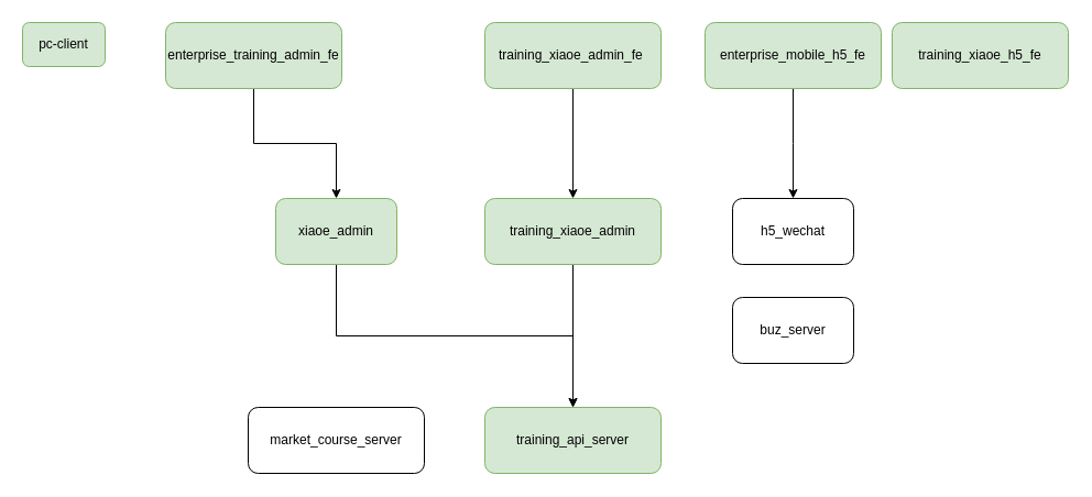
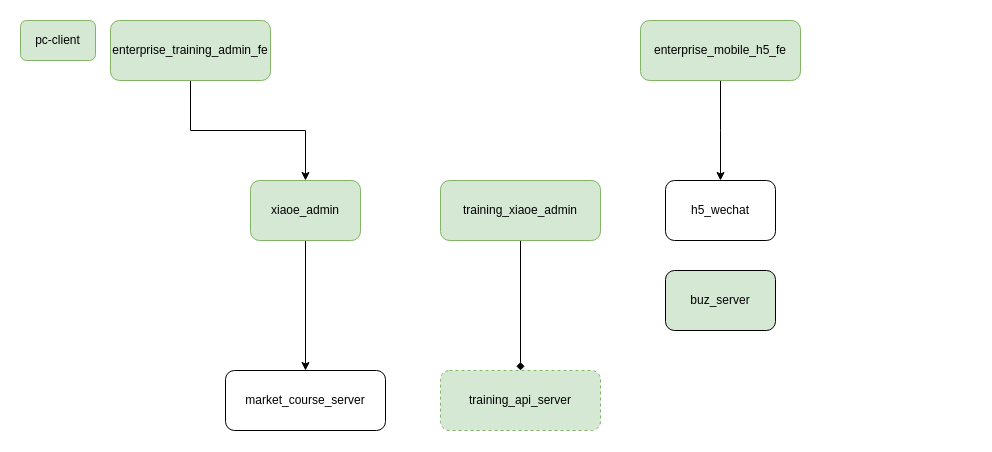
- <mxCell id="4" value="enterprise_training_admin_fe" style="rounded=1;whiteSpace=wrap;html=1;fillColor=#d5e8d4;strokeColor=#82b366;" vertex="1" parent="1"><mxGeometry x="150" y="20" width="160" height="60" as="geometry" /></mxCell>
+ <mxCell id="4" value="enterprise_training_admin_fe" style="rounded=1;whiteSpace=wrap;html=1;fillColor=#d5e8d4;strokeColor=#82b366;" vertex="1" parent="1"><mxGeometry x="110" y="20" width="160" height="60" as="geometry" /></mxCell>
- <mxCell id="6" value="training_xiaoe_admin_fe&amp;nbsp;" style="rounded=1;whiteSpace=wrap;html=1;fillColor=#d5e8d4;strokeColor=#82b366;" vertex="1" parent="1"><mxGeometry x="440" y="20" width="160" height="60" as="geometry" /></mxCell>
- <mxCell id="9" value="training_xiaoe_h5_fe" style="rounded=1;whiteSpace=wrap;html=1;fillColor=#d5e8d4;strokeColor=#82b366;" vertex="1" parent="1"><mxGeometry x="810" y="20" width="160" height="60" as="geometry" /></mxCell>
- <mxCell id="5" style="edgeStyle=orthogonalEdgeStyle;rounded=0;orthogonalLoop=1;jettySize=auto;html=1;exitX=0.5;exitY=1;exitDx=0;exitDy=0;fontColor=#000000;" edge="1" parent="1" source="6" target="14"><mxGeometry relative="1" as="geometry" /></mxCell>
- <mxCell id="16" value="buz_server" style="rounded=1;whiteSpace=wrap;html=1;" vertex="1" parent="1"><mxGeometry x="665" y="270" width="110" height="60" as="geometry" /></mxCell>
+ <mxCell id="16" value="buz_server" style="rounded=1;whiteSpace=wrap;html=1;fillColor=#d5e8d4;" vertex="1" parent="1"><mxGeometry x="665" y="270" width="110" height="60" as="geometry" /></mxCell>
- <mxCell id="13" style="edgeStyle=orthogonalEdgeStyle;rounded=0;orthogonalLoop=1;jettySize=auto;html=1;exitX=0.5;exitY=1;exitDx=0;exitDy=0;fontColor=#000000;" edge="1" parent="1" source="14" target="17"><mxGeometry relative="1" as="geometry" /></mxCell>
+ <mxCell id="13" style="edgeStyle=orthogonalEdgeStyle;rounded=0;orthogonalLoop=1;jettySize=auto;html=1;exitX=0.5;exitY=1;exitDx=0;exitDy=0;fontColor=#000000;endArrow=diamond;" edge="1" parent="1" source="14" target="17"><mxGeometry relative="1" as="geometry" /></mxCell>
- <mxCell id="10" style="edgeStyle=orthogonalEdgeStyle;rounded=0;orthogonalLoop=1;jettySize=auto;html=1;exitX=0.5;exitY=1;exitDx=0;exitDy=0;fontColor=#000000;" edge="1" parent="1" source="11" target="17"><mxGeometry relative="1" as="geometry" /></mxCell>
+ <mxCell id="10" style="edgeStyle=orthogonalEdgeStyle;rounded=0;orthogonalLoop=1;jettySize=auto;html=1;exitX=0.5;exitY=1;exitDx=0;exitDy=0;entryX=0.5;entryY=0;entryDx=0;entryDy=0;fontColor=#000000;" edge="1" parent="1" source="11" target="12"><mxGeometry relative="1" as="geometry" /></mxCell>
- <mxCell id="17" value="training_api_server" style="rounded=1;whiteSpace=wrap;html=1;fillColor=#d5e8d4;strokeColor=#82b366;" vertex="1" parent="1"><mxGeometry x="440" y="370" width="160" height="60" as="geometry" /></mxCell>
+ <mxCell id="17" value="training_api_server" style="rounded=1;whiteSpace=wrap;html=1;fillColor=#d5e8d4;strokeColor=#82b366;dashed=1;" vertex="1" parent="1"><mxGeometry x="440" y="370" width="160" height="60" as="geometry" /></mxCell>
